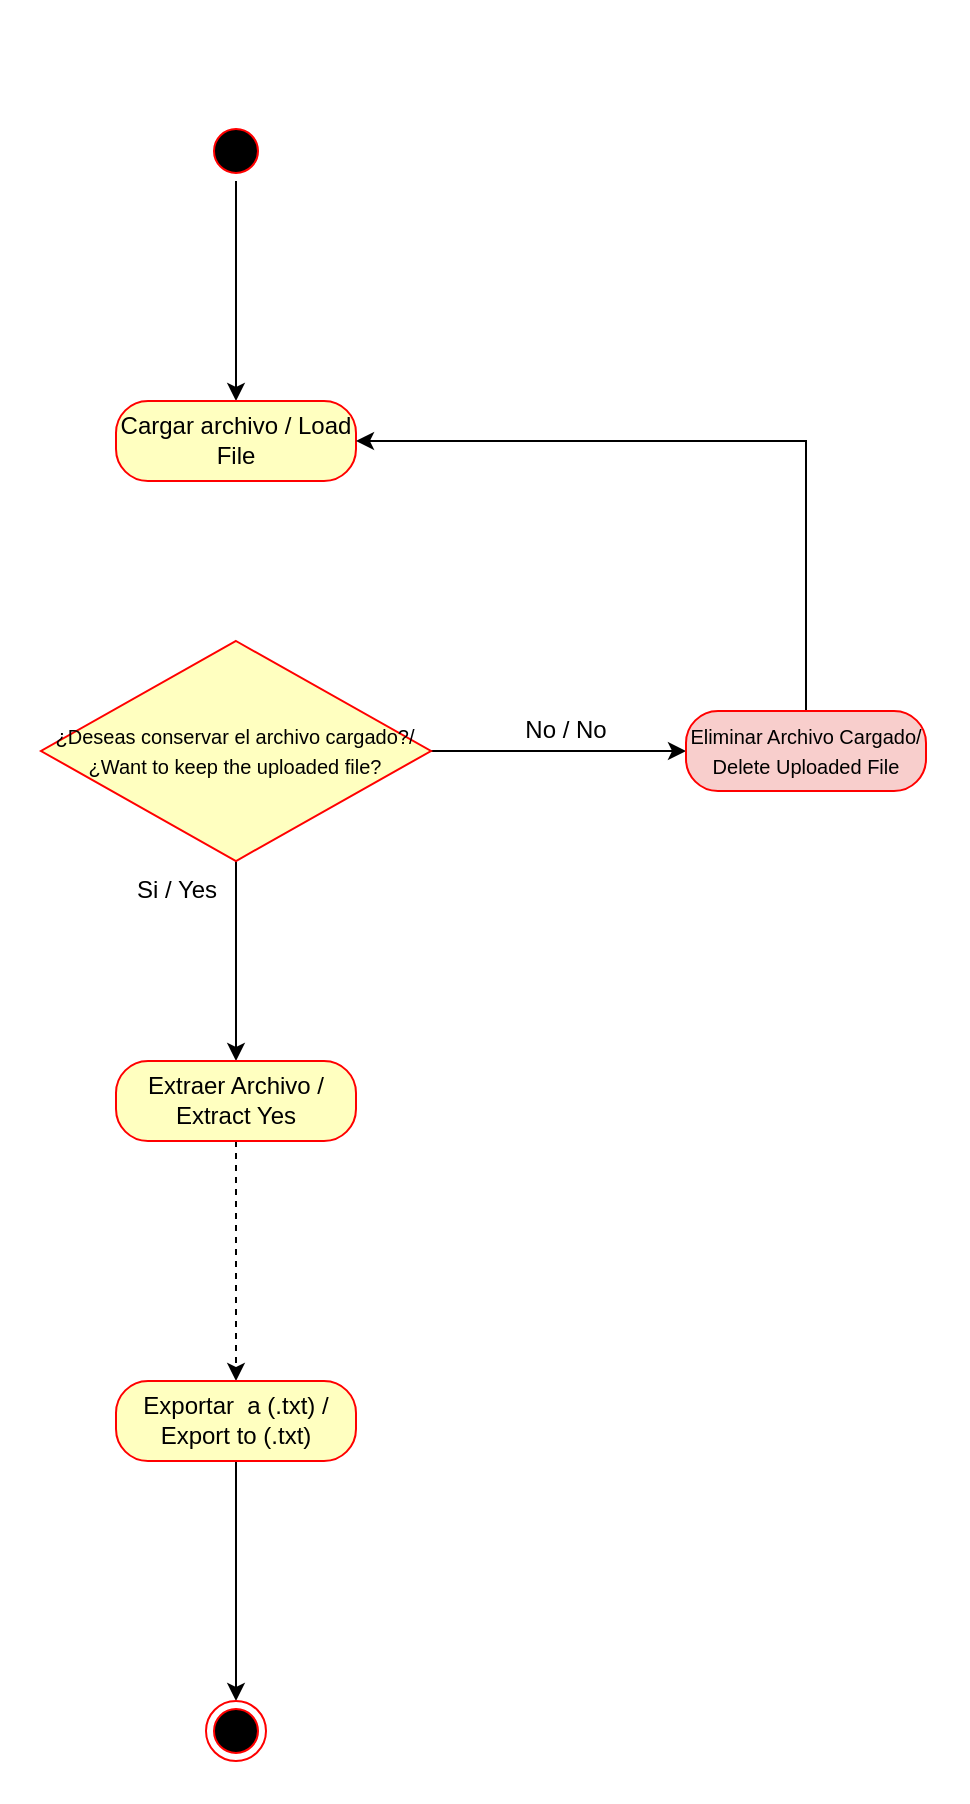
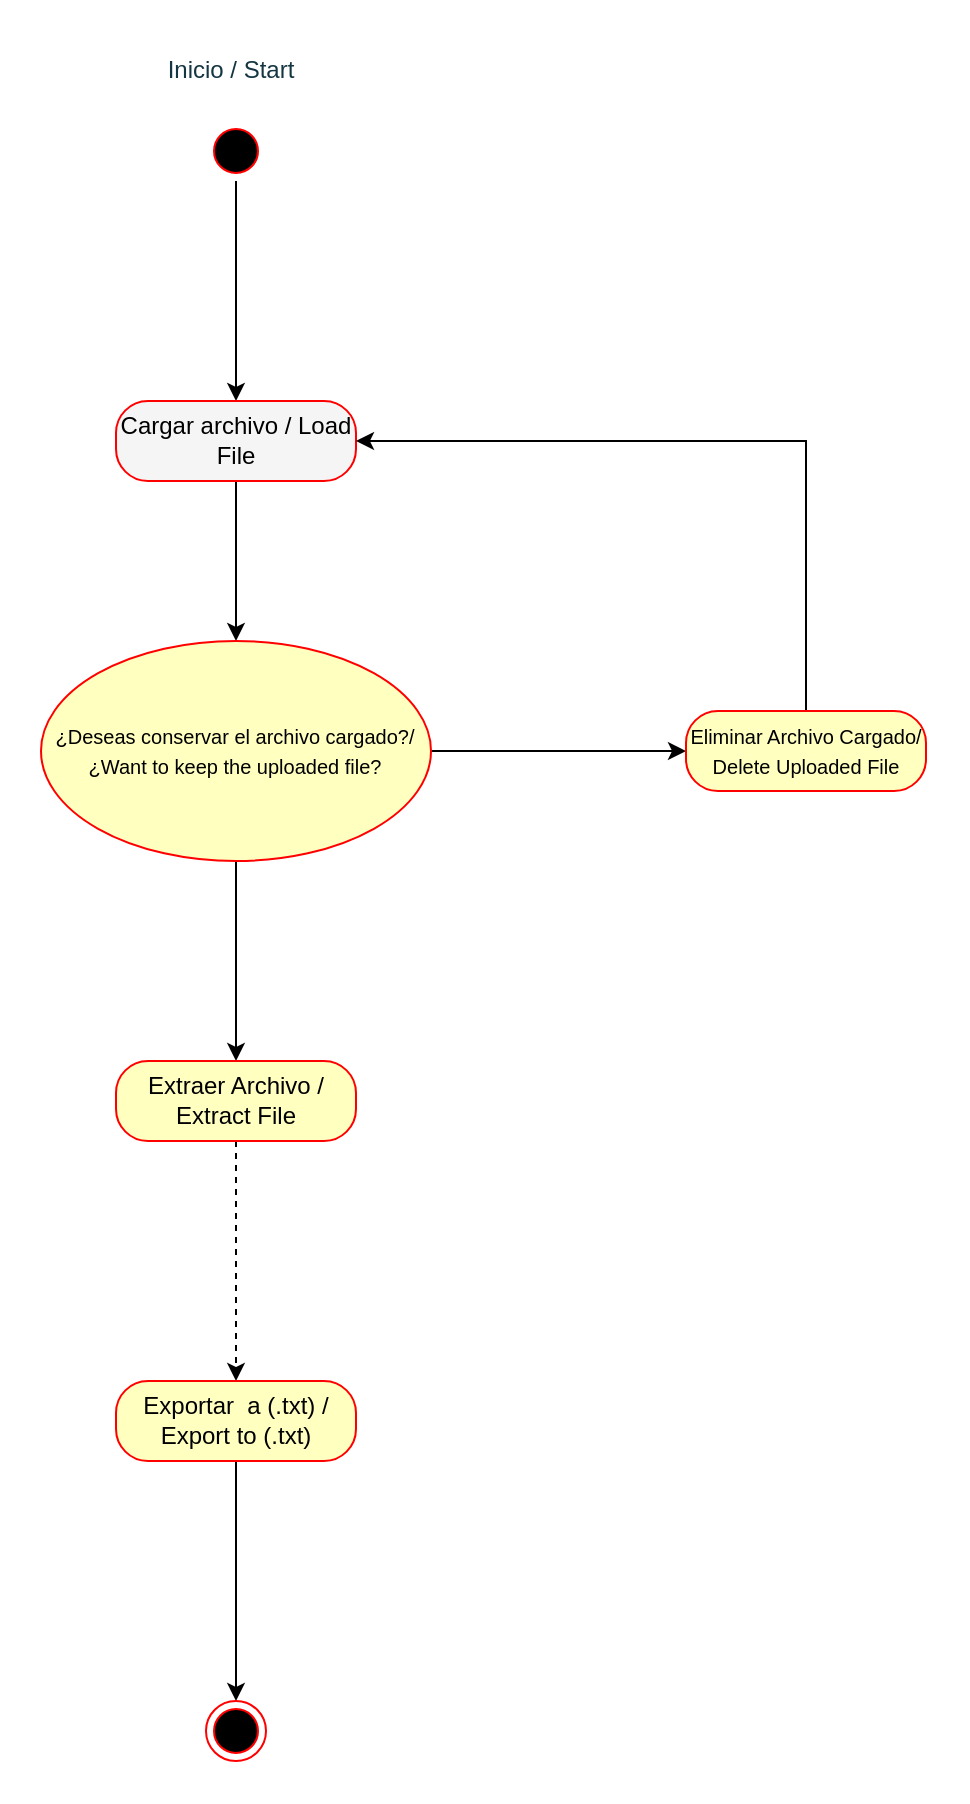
+ <mxCell id="18" value="Inicio / Start" style="text;html=1;strokeColor=none;fillColor=none;align=center;verticalAlign=middle;whiteSpace=wrap;rounded=0;fontColor=#143642;" vertex="1" parent="1"><mxGeometry x="73" y="20" width="85" height="30" as="geometry" /></mxCell>
- <mxCell id="5" value="Cargar archivo / Load File" style="rounded=1;whiteSpace=wrap;html=1;arcSize=40;fontColor=#000000;fillColor=#ffffc0;strokeColor=#ff0000;" vertex="1" parent="1"><mxGeometry x="57.5" y="200" width="120" height="40" as="geometry" /></mxCell>
+ <mxCell id="5" value="Cargar archivo / Load File" style="rounded=1;whiteSpace=wrap;html=1;arcSize=40;fontColor=#000000;fillColor=#f5f5f5;strokeColor=#ff0000;" vertex="1" parent="1"><mxGeometry x="57.5" y="200" width="120" height="40" as="geometry" /></mxCell>
+ <mxCell id="4" style="edgeStyle=orthogonalEdgeStyle;rounded=0;orthogonalLoop=1;jettySize=auto;html=1;entryX=0.5;entryY=0;entryDx=0;entryDy=0;" edge="1" parent="1" source="5" target="8"><mxGeometry relative="1" as="geometry" /></mxCell>
- <mxCell id="16" value="No / No" style="text;html=1;strokeColor=none;fillColor=none;align=center;verticalAlign=middle;whiteSpace=wrap;rounded=0;" vertex="1" parent="1"><mxGeometry x="252.5" y="350" width="60" height="30" as="geometry" /></mxCell>
- <mxCell id="8" value="&lt;font style=&quot;font-size: 10px;&quot;&gt;¿Deseas conservar el archivo cargado?/¿Want to keep the uploaded file?&lt;/font&gt;" style="rhombus;whiteSpace=wrap;html=1;fontColor=#000000;fillColor=#ffffc0;strokeColor=#ff0000;" vertex="1" parent="1"><mxGeometry x="20" y="320" width="195" height="110" as="geometry" /></mxCell>
+ <mxCell id="8" value="&lt;font style=&quot;font-size: 10px;&quot;&gt;¿Deseas conservar el archivo cargado?/¿Want to keep the uploaded file?&lt;/font&gt;" style="ellipse;whiteSpace=wrap;html=1;fontColor=#000000;fillColor=#ffffc0;strokeColor=#ff0000;" vertex="1" parent="1"><mxGeometry x="20" y="320" width="195" height="110" as="geometry" /></mxCell>
- <mxCell id="12" value="&lt;font style=&quot;font-size: 10px;&quot;&gt;Eliminar Archivo Cargado/ Delete Uploaded File&lt;/font&gt;" style="rounded=1;whiteSpace=wrap;html=1;arcSize=40;fontColor=#000000;fillColor=#f8cecc;strokeColor=#ff0000;" vertex="1" parent="1"><mxGeometry x="342.5" y="355" width="120" height="40" as="geometry" /></mxCell>
+ <mxCell id="12" value="&lt;font style=&quot;font-size: 10px;&quot;&gt;Eliminar Archivo Cargado/ Delete Uploaded File&lt;/font&gt;" style="rounded=1;whiteSpace=wrap;html=1;arcSize=40;fontColor=#000000;fillColor=#ffffc0;strokeColor=#ff0000;" vertex="1" parent="1"><mxGeometry x="342.5" y="355" width="120" height="40" as="geometry" /></mxCell>
- <mxCell id="17" value="Si / Yes" style="text;html=1;align=center;verticalAlign=middle;resizable=0;points=[];autosize=1;strokeColor=none;fillColor=none;" vertex="1" parent="1"><mxGeometry x="57.5" y="430" width="60" height="30" as="geometry" /></mxCell>
- <mxCell id="10" value="Extraer Archivo / Extract Yes" style="rounded=1;whiteSpace=wrap;html=1;arcSize=40;fontColor=#000000;fillColor=#ffffc0;strokeColor=#ff0000;" vertex="1" parent="1"><mxGeometry x="57.5" y="530" width="120" height="40" as="geometry" /></mxCell>
+ <mxCell id="10" value="Extraer Archivo / Extract File" style="rounded=1;whiteSpace=wrap;html=1;arcSize=40;fontColor=#000000;fillColor=#ffffc0;strokeColor=#ff0000;" vertex="1" parent="1"><mxGeometry x="57.5" y="530" width="120" height="40" as="geometry" /></mxCell>
